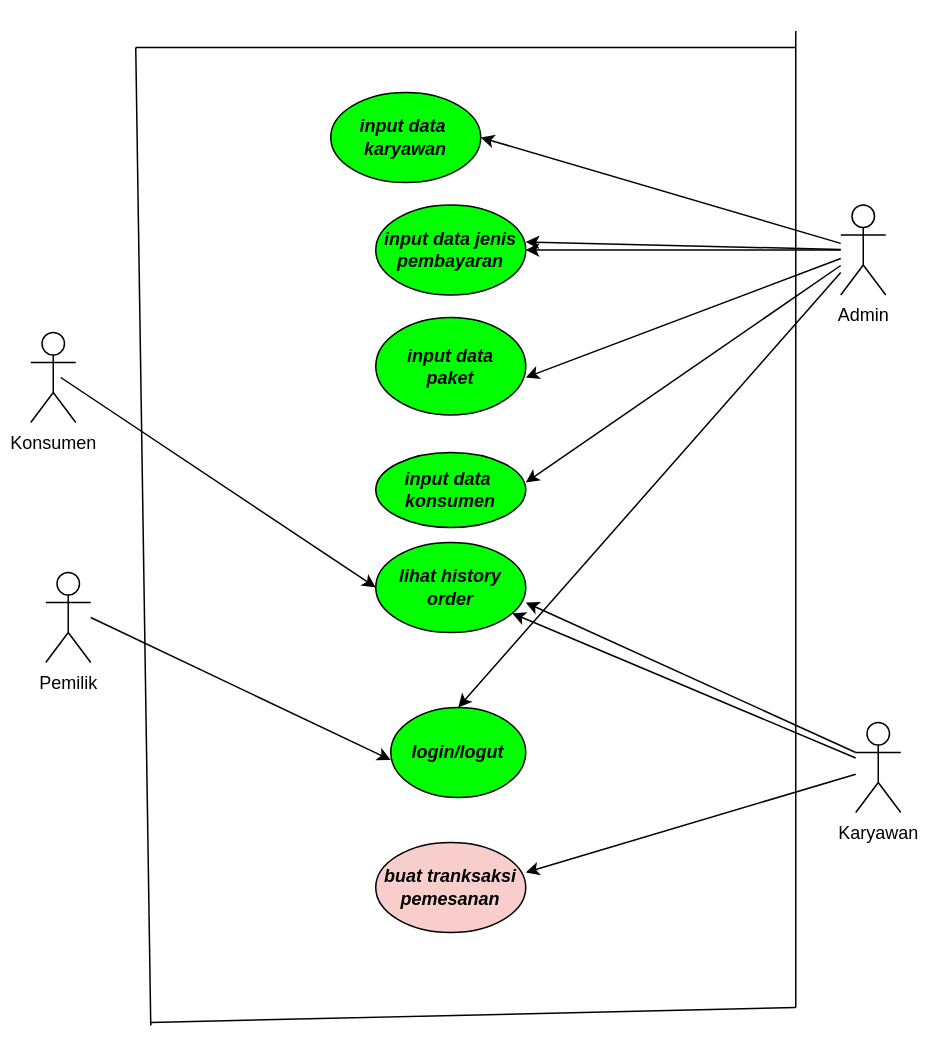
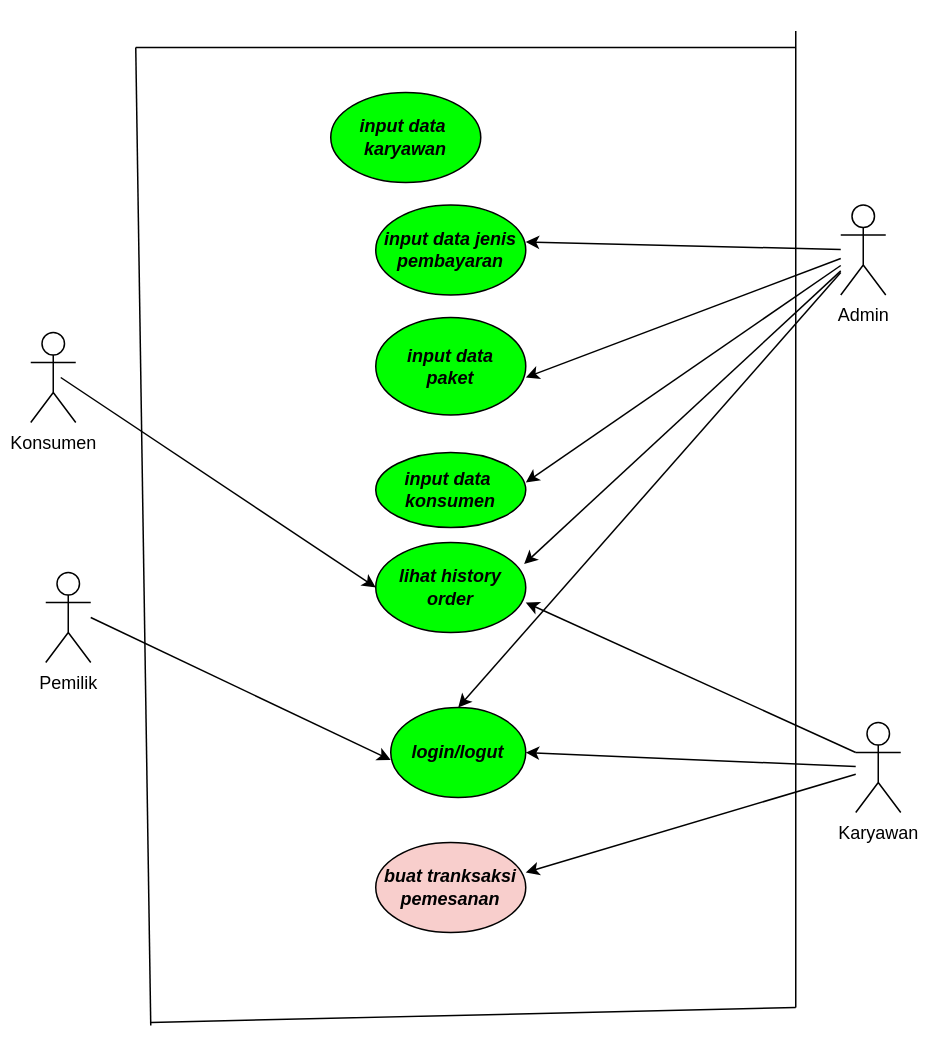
- <mxCell id="13" value="" style="endArrow=classic;html=1;rounded=0;entryX=1;entryY=0.5;entryDx=0;entryDy=0;" edge="1" parent="1" source="2" target="6"><mxGeometry width="50" height="50" relative="1" as="geometry"><mxPoint x="540" y="91" as="sourcePoint" /><mxPoint x="510" y="71" as="targetPoint" /></mxGeometry></mxCell>
- <mxCell id="17" value="" style="endArrow=classic;html=1;rounded=0;" edge="1" parent="1" source="2" target="7"><mxGeometry width="50" height="50" relative="1" as="geometry"><mxPoint x="560" y="466.33" as="sourcePoint" /><mxPoint x="360" y="381" as="targetPoint" /></mxGeometry></mxCell>
+ <mxCell id="17" value="" style="endArrow=classic;html=1;rounded=0;entryX=0.989;entryY=0.24;entryDx=0;entryDy=0;entryPerimeter=0;" edge="1" parent="1" source="2" target="10"><mxGeometry width="50" height="50" relative="1" as="geometry"><mxPoint x="560" y="466.33" as="sourcePoint" /><mxPoint x="360" y="381" as="targetPoint" /></mxGeometry></mxCell>
- <mxCell id="19" value="" style="endArrow=classic;html=1;rounded=0;" edge="1" parent="1" source="5" target="10"><mxGeometry width="50" height="50" relative="1" as="geometry"><mxPoint x="560" y="546.33" as="sourcePoint" /><mxPoint x="350" y="480.997" as="targetPoint" /></mxGeometry></mxCell>
+ <mxCell id="19" value="" style="endArrow=classic;html=1;rounded=0;entryX=1;entryY=0.5;entryDx=0;entryDy=0;" edge="1" parent="1" source="5" target="11"><mxGeometry width="50" height="50" relative="1" as="geometry"><mxPoint x="560" y="546.33" as="sourcePoint" /><mxPoint x="350" y="480.997" as="targetPoint" /></mxGeometry></mxCell>
